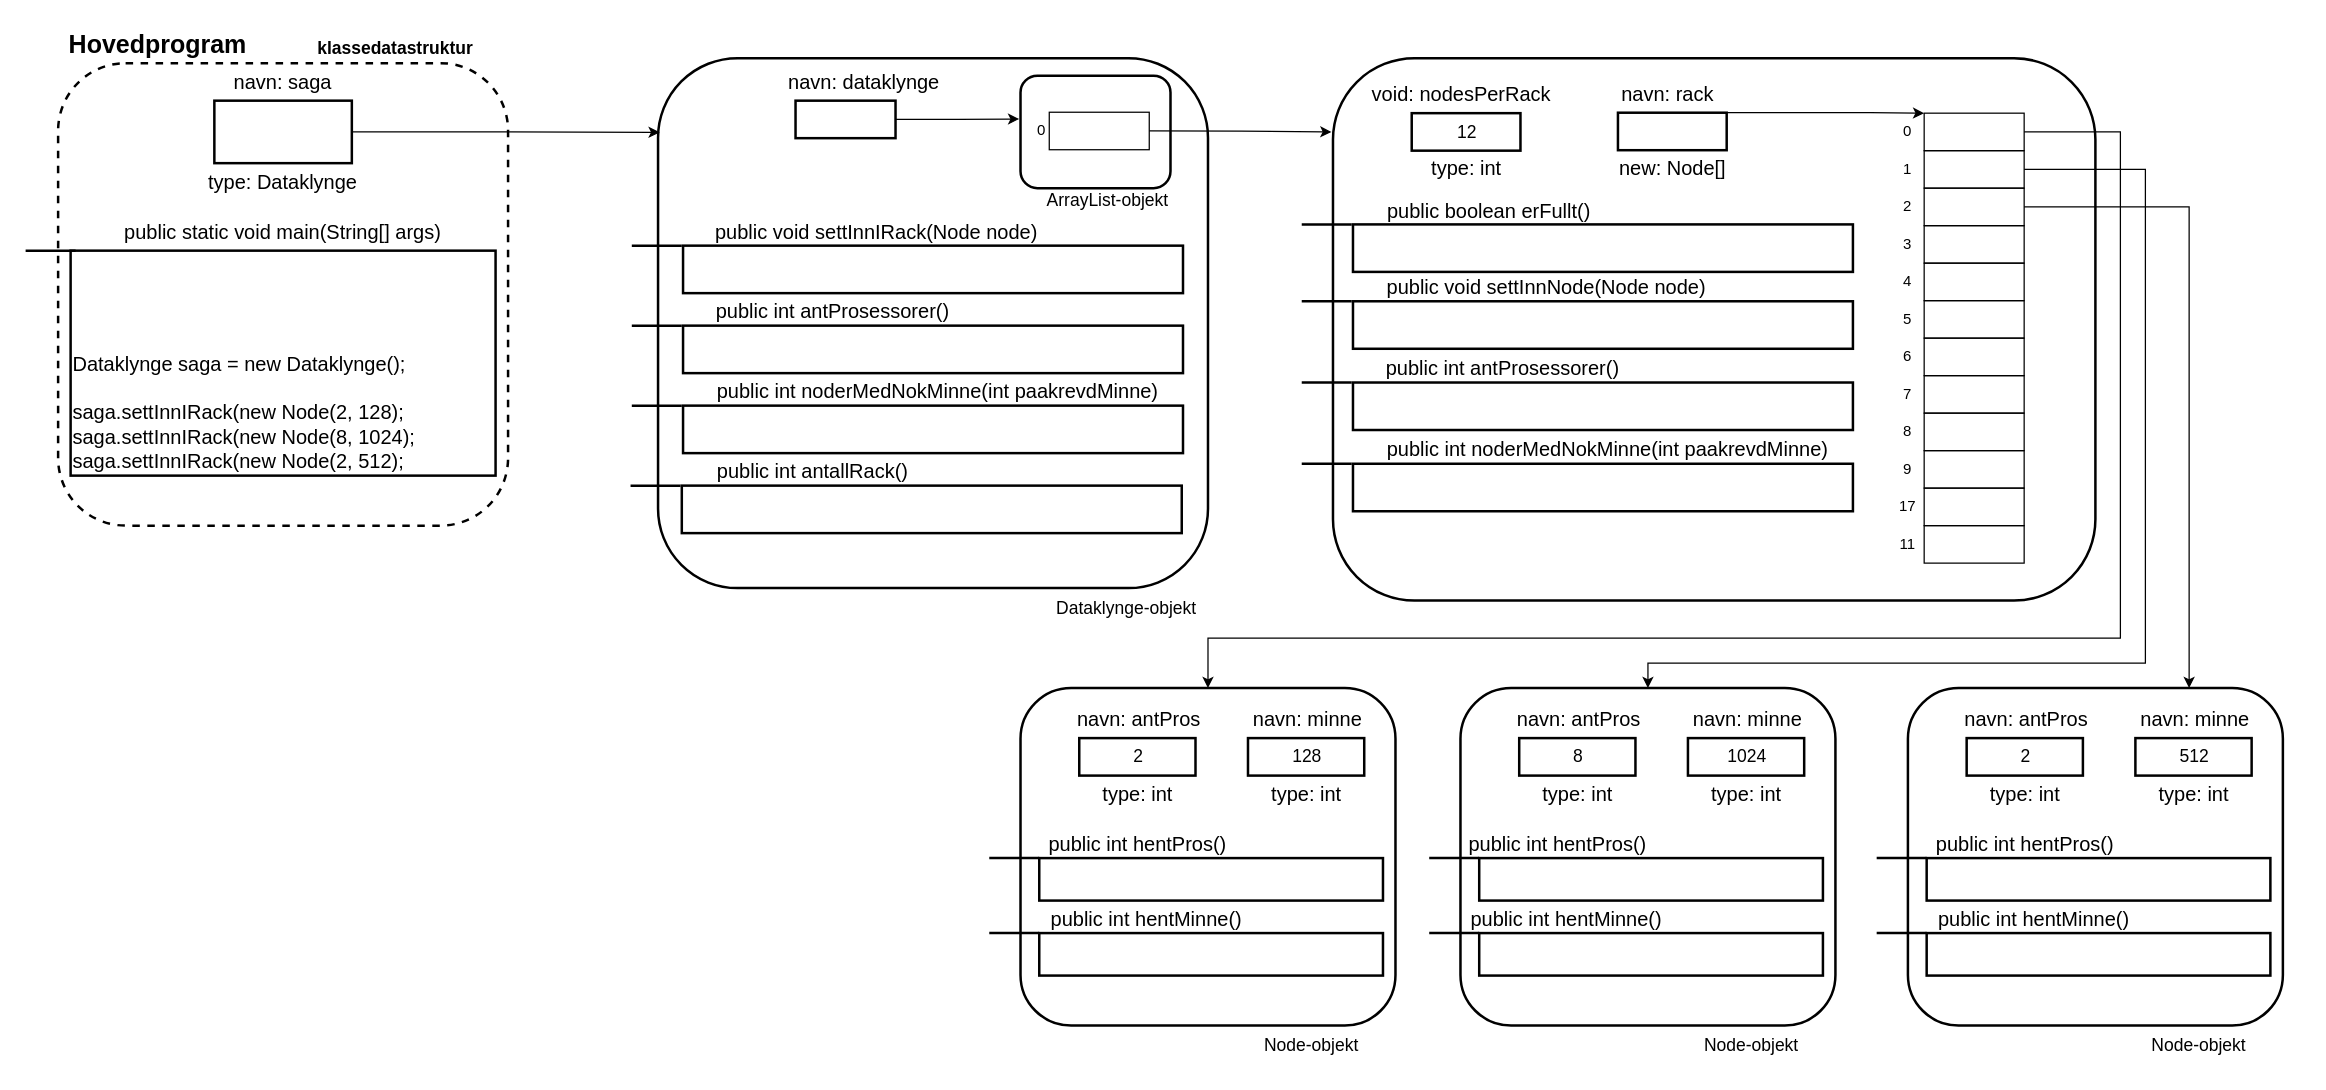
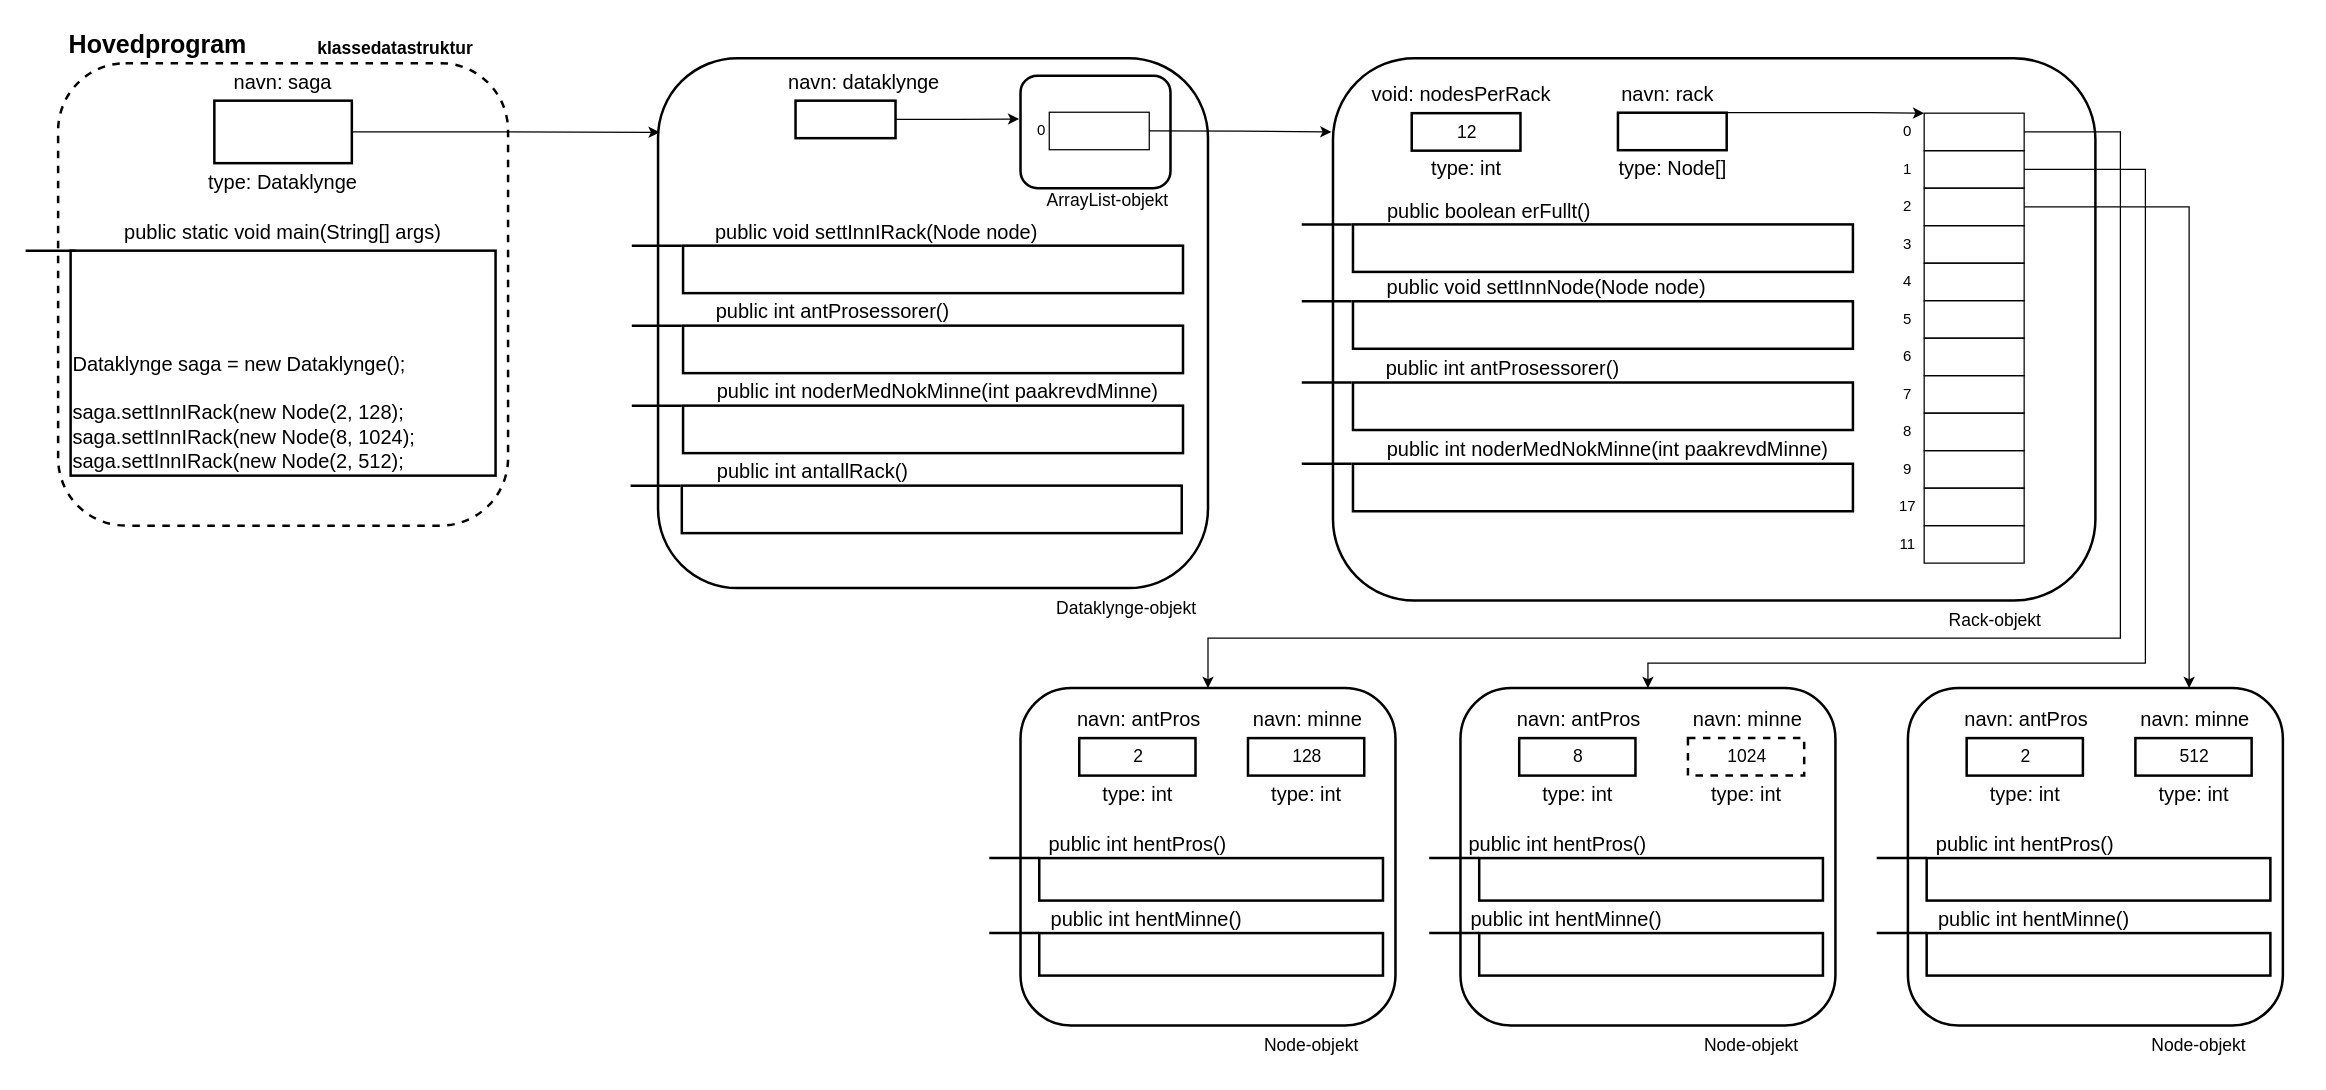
- <mxCell id="42" value="new: Node[]" style="text;html=1;strokeColor=none;fillColor=none;align=center;verticalAlign=middle;whiteSpace=wrap;rounded=0;fontSize=16;" vertex="1" parent="1"><mxGeometry x="1277.5" y="118.88" width="120" height="30" as="geometry" /></mxCell>
+ <mxCell id="42" value="type: Node[]" style="text;html=1;strokeColor=none;fillColor=none;align=center;verticalAlign=middle;whiteSpace=wrap;rounded=0;fontSize=16;" vertex="1" parent="1"><mxGeometry x="1277.5" y="118.88" width="120" height="30" as="geometry" /></mxCell>
+ <mxCell id="35" value="&lt;font style=&quot;font-size: 14px&quot;&gt;Rack-objekt&lt;/font&gt;" style="text;html=1;strokeColor=none;fillColor=none;align=center;verticalAlign=middle;whiteSpace=wrap;rounded=0;fontSize=16;" vertex="1" parent="1"><mxGeometry x="1516" y="480" width="160" height="30" as="geometry" /></mxCell>
- <mxCell id="101" value="1024" style="html=1;fontSize=14;strokeWidth=2;fillColor=none;" vertex="1" parent="1"><mxGeometry x="1350" y="590" width="93" height="30" as="geometry" /></mxCell>
+ <mxCell id="101" value="1024" style="html=1;fontSize=14;strokeWidth=2;fillColor=none;dashed=1;" vertex="1" parent="1"><mxGeometry x="1350" y="590" width="93" height="30" as="geometry" /></mxCell>
